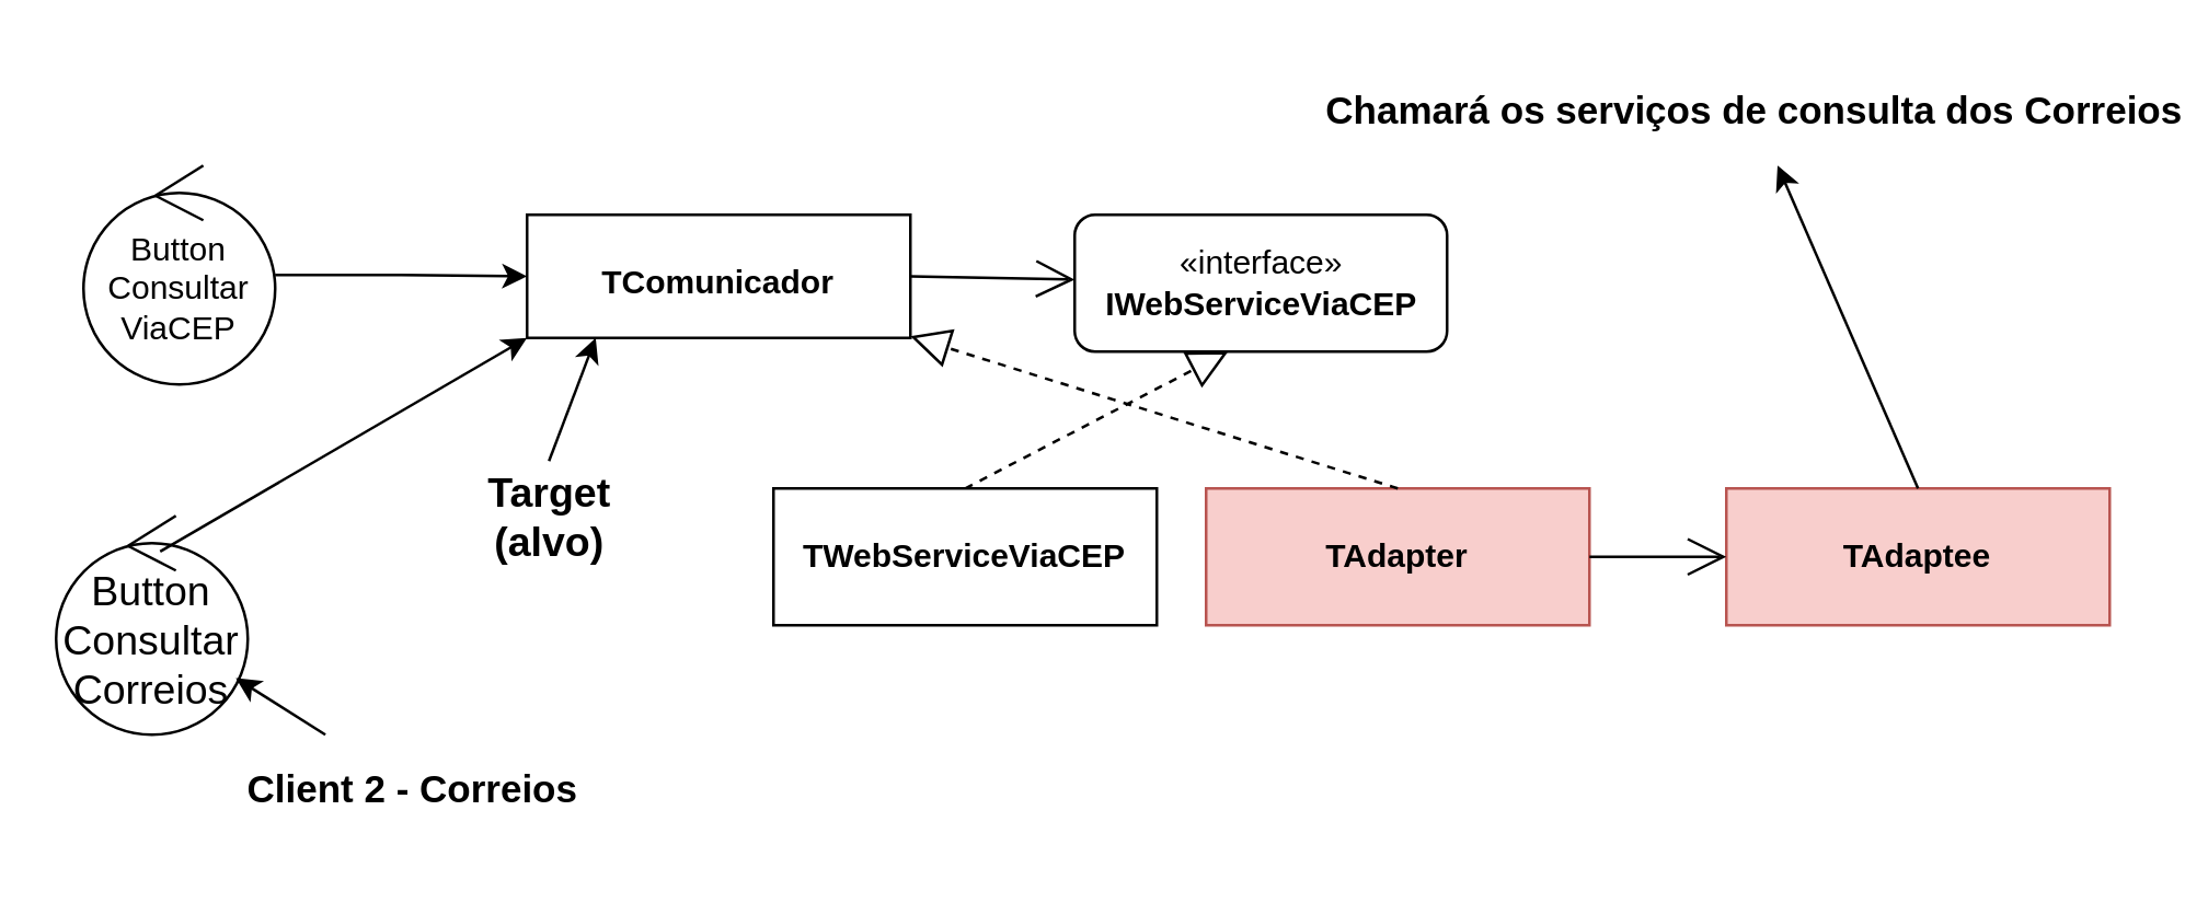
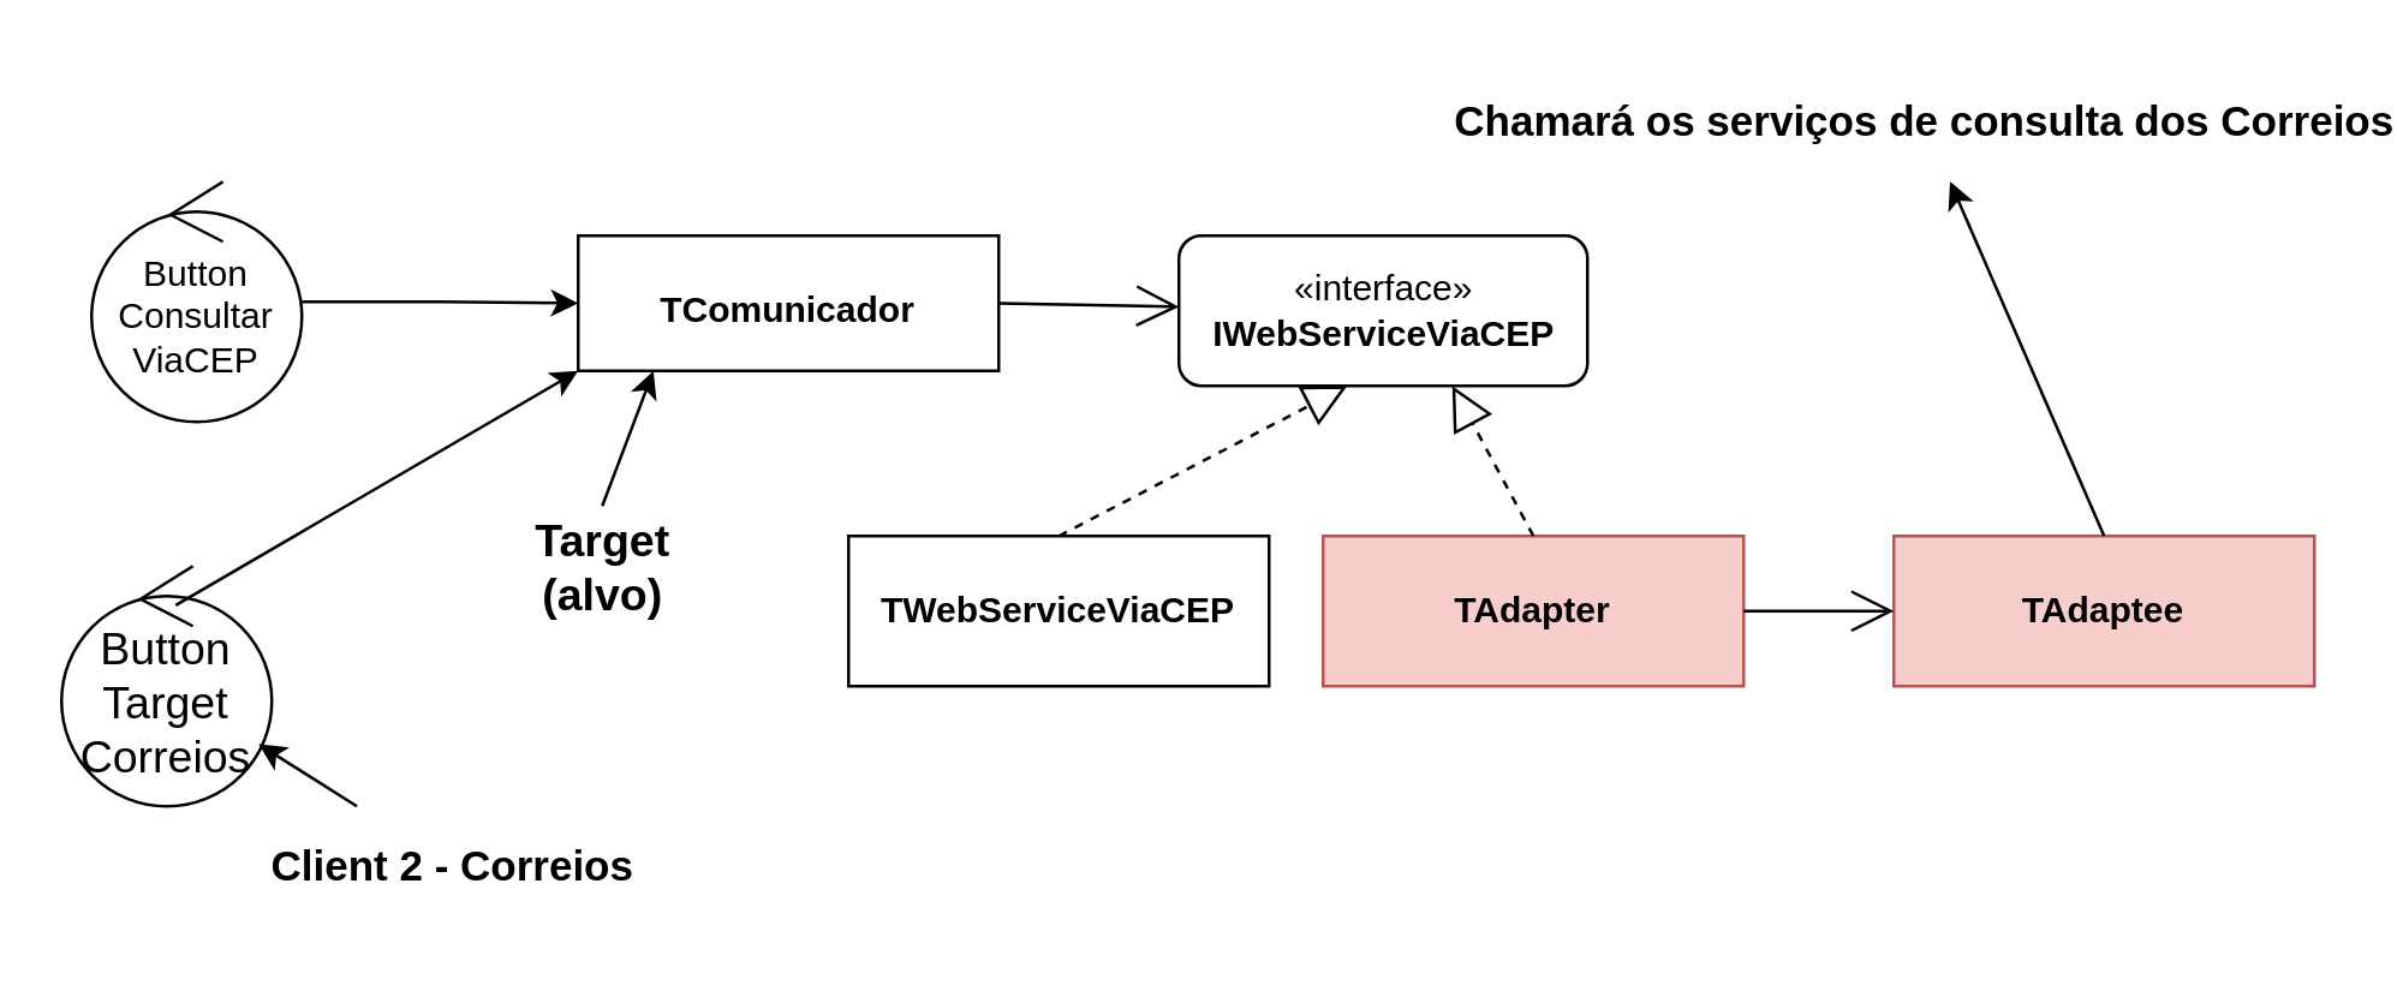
- <mxCell id="12" value="" style="endArrow=block;dashed=1;endFill=0;endSize=12;html=1;rounded=0;fontSize=15;exitX=0.5;exitY=0;exitDx=0;exitDy=0;" edge="1" parent="1" source="11" target="5"><mxGeometry width="160" relative="1" as="geometry"><mxPoint x="510" y="298" as="sourcePoint" /><mxPoint x="670" y="298" as="targetPoint" /></mxGeometry></mxCell>
+ <mxCell id="12" value="" style="endArrow=block;dashed=1;endFill=0;endSize=12;html=1;rounded=0;fontSize=15;exitX=0.5;exitY=0;exitDx=0;exitDy=0;entryX=0.669;entryY=1;entryDx=0;entryDy=0;entryPerimeter=0;" edge="1" parent="1" source="11" target="2"><mxGeometry width="160" relative="1" as="geometry"><mxPoint x="510" y="298" as="sourcePoint" /><mxPoint x="670" y="298" as="targetPoint" /></mxGeometry></mxCell>
- <mxCell id="15" value="Button Consultar Correios" style="ellipse;shape=umlControl;whiteSpace=wrap;html=1;fontSize=15;" vertex="1" parent="1"><mxGeometry x="20" y="188" width="70" height="80" as="geometry" /></mxCell>
+ <mxCell id="15" value="Button Target Correios" style="ellipse;shape=umlControl;whiteSpace=wrap;html=1;fontSize=15;" vertex="1" parent="1"><mxGeometry x="20" y="188" width="70" height="80" as="geometry" /></mxCell>
